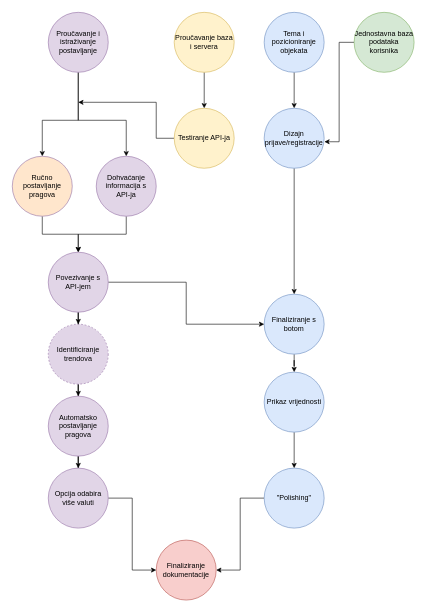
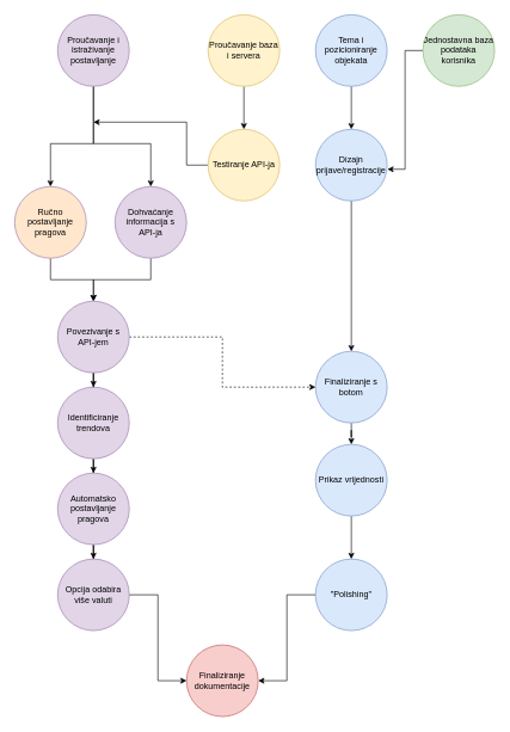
- <mxCell id="29" style="edgeStyle=orthogonalEdgeStyle;rounded=0;orthogonalLoop=1;jettySize=auto;html=1;entryX=0;entryY=0.5;entryDx=0;entryDy=0;" edge="1" parent="1" source="30" target="8"><mxGeometry relative="1" as="geometry" /></mxCell>
+ <mxCell id="29" style="edgeStyle=orthogonalEdgeStyle;rounded=0;orthogonalLoop=1;jettySize=auto;html=1;entryX=0;entryY=0.5;entryDx=0;entryDy=0;dashed=1;" edge="1" parent="1" source="30" target="8"><mxGeometry relative="1" as="geometry" /></mxCell>
- <mxCell id="23" value="Identificiranje trendova" style="ellipse;whiteSpace=wrap;html=1;aspect=fixed;fillColor=#e1d5e7;strokeColor=#9673a6;dashed=1;" vertex="1" parent="1"><mxGeometry x="80" y="540" width="100" height="100" as="geometry" /></mxCell>
+ <mxCell id="23" value="Identificiranje trendova" style="ellipse;whiteSpace=wrap;html=1;aspect=fixed;fillColor=#e1d5e7;strokeColor=#9673a6;" vertex="1" parent="1"><mxGeometry x="80" y="540" width="100" height="100" as="geometry" /></mxCell>
